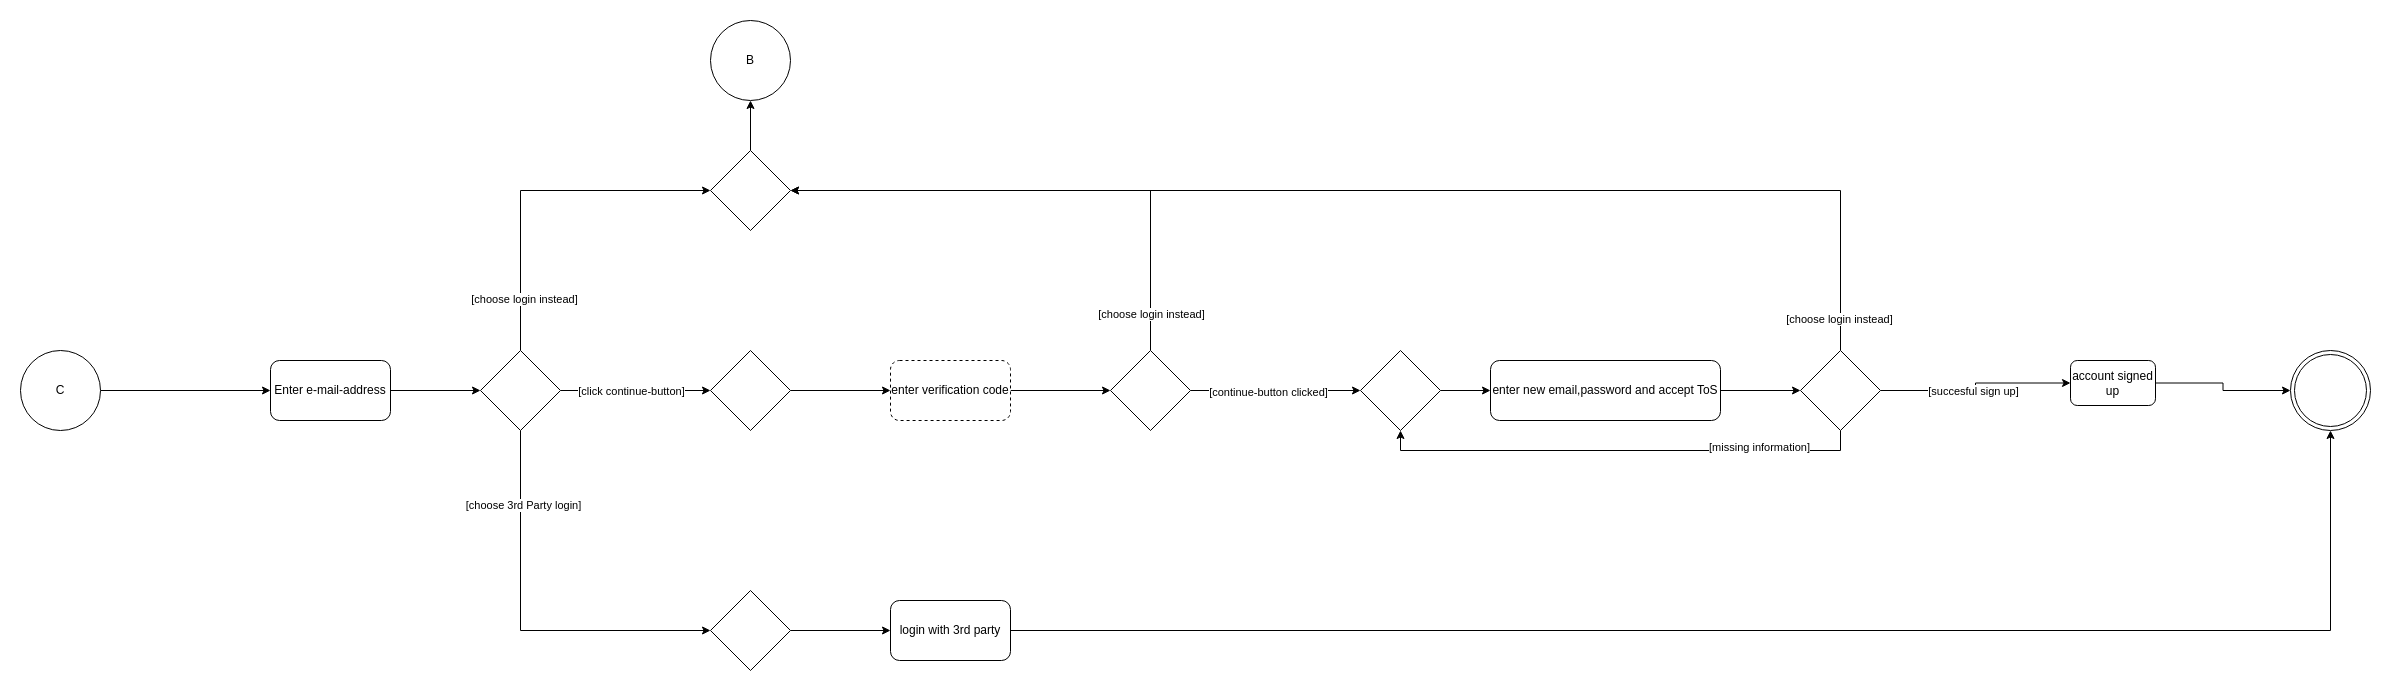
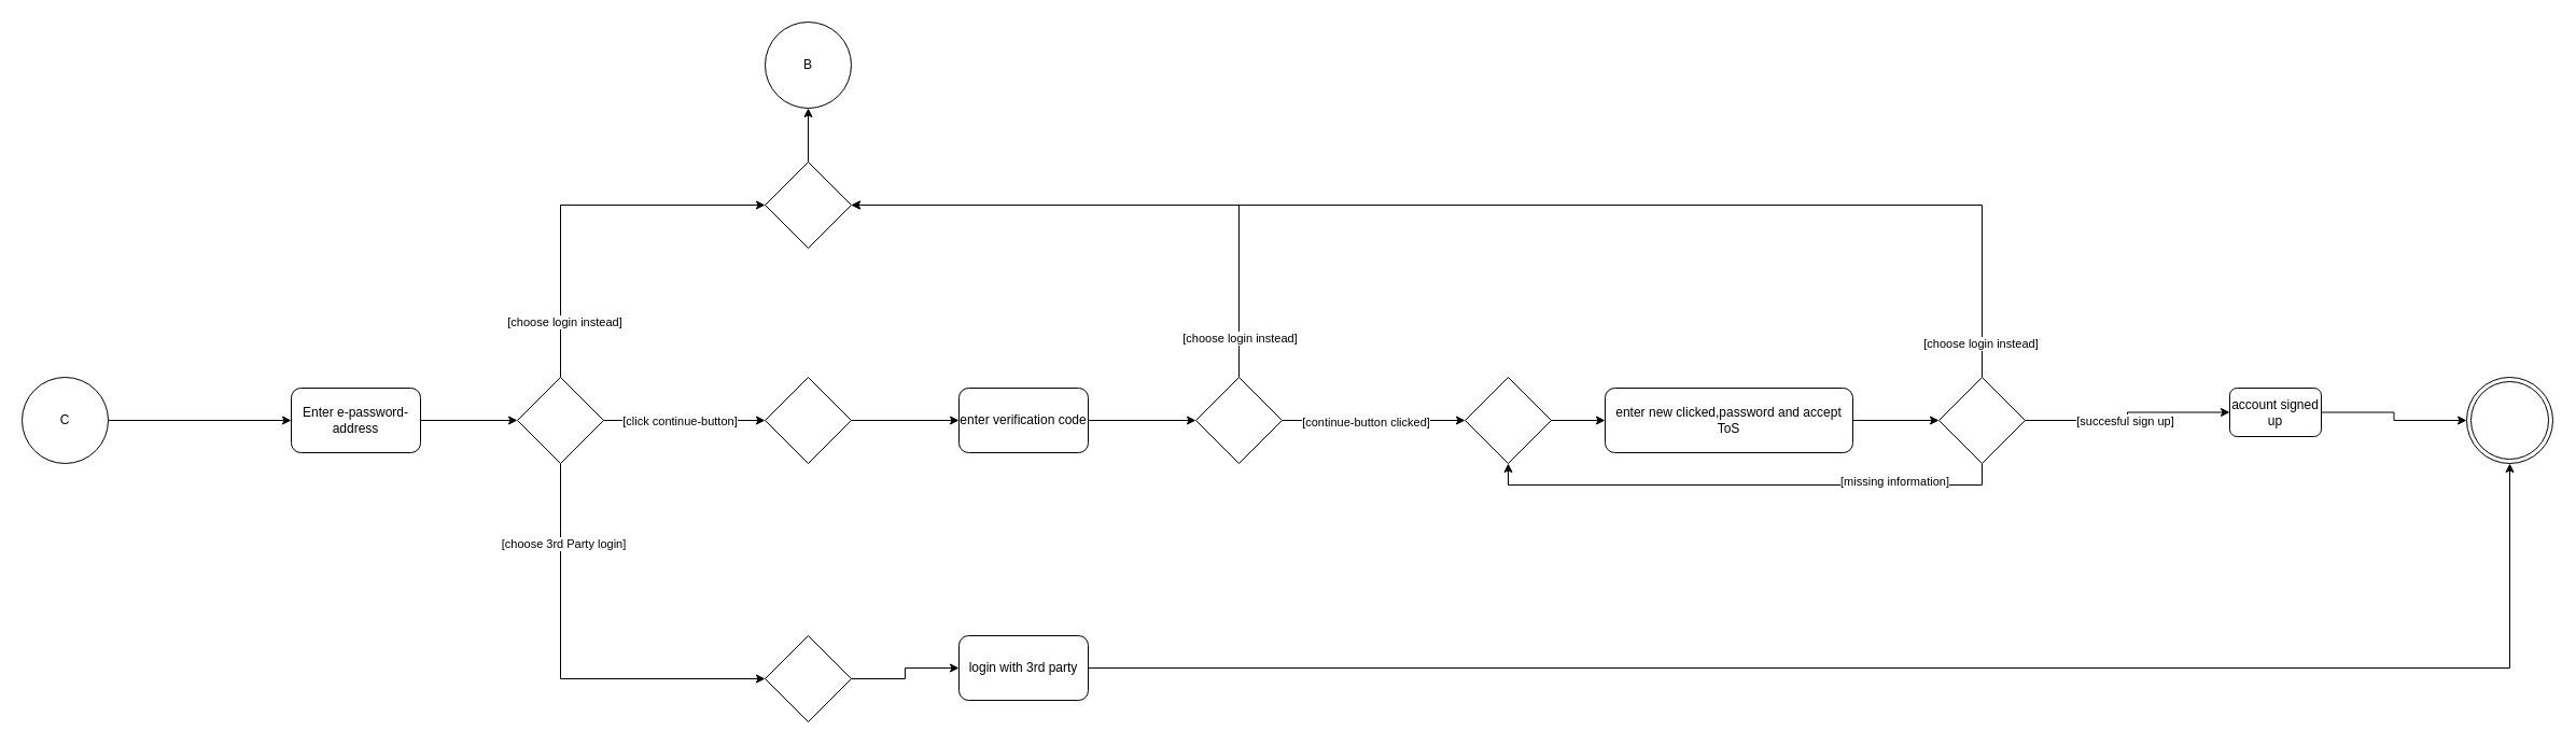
- <mxCell id="5" value="Enter e-mail-address" style="rounded=1;whiteSpace=wrap;html=1;" vertex="1" parent="1"><mxGeometry x="270" y="360" width="120" height="60" as="geometry" /></mxCell>
+ <mxCell id="5" value="Enter e-password-address" style="rounded=1;whiteSpace=wrap;html=1;" vertex="1" parent="1"><mxGeometry x="270" y="360" width="120" height="60" as="geometry" /></mxCell>
- <mxCell id="23" value="enter verification code" style="rounded=1;whiteSpace=wrap;html=1;dashed=1;" vertex="1" parent="1"><mxGeometry x="890" y="360" width="120" height="60" as="geometry" /></mxCell>
+ <mxCell id="23" value="enter verification code" style="rounded=1;whiteSpace=wrap;html=1;" vertex="1" parent="1"><mxGeometry x="890" y="360" width="120" height="60" as="geometry" /></mxCell>
- <mxCell id="32" value="enter new email,password and accept ToS " style="rounded=1;whiteSpace=wrap;html=1;" vertex="1" parent="1"><mxGeometry x="1490" y="360" width="230" height="60" as="geometry" /></mxCell>
+ <mxCell id="32" value="enter new clicked,password and accept ToS " style="rounded=1;whiteSpace=wrap;html=1;" vertex="1" parent="1"><mxGeometry x="1490" y="360" width="230" height="60" as="geometry" /></mxCell>
- <mxCell id="20" value="login with 3rd party" style="rounded=1;whiteSpace=wrap;html=1;" vertex="1" parent="1"><mxGeometry x="890" y="600" width="120" height="60" as="geometry" /></mxCell>
+ <mxCell id="20" value="login with 3rd party" style="rounded=1;whiteSpace=wrap;html=1;" vertex="1" parent="1"><mxGeometry x="890" y="590" width="120" height="60" as="geometry" /></mxCell>
